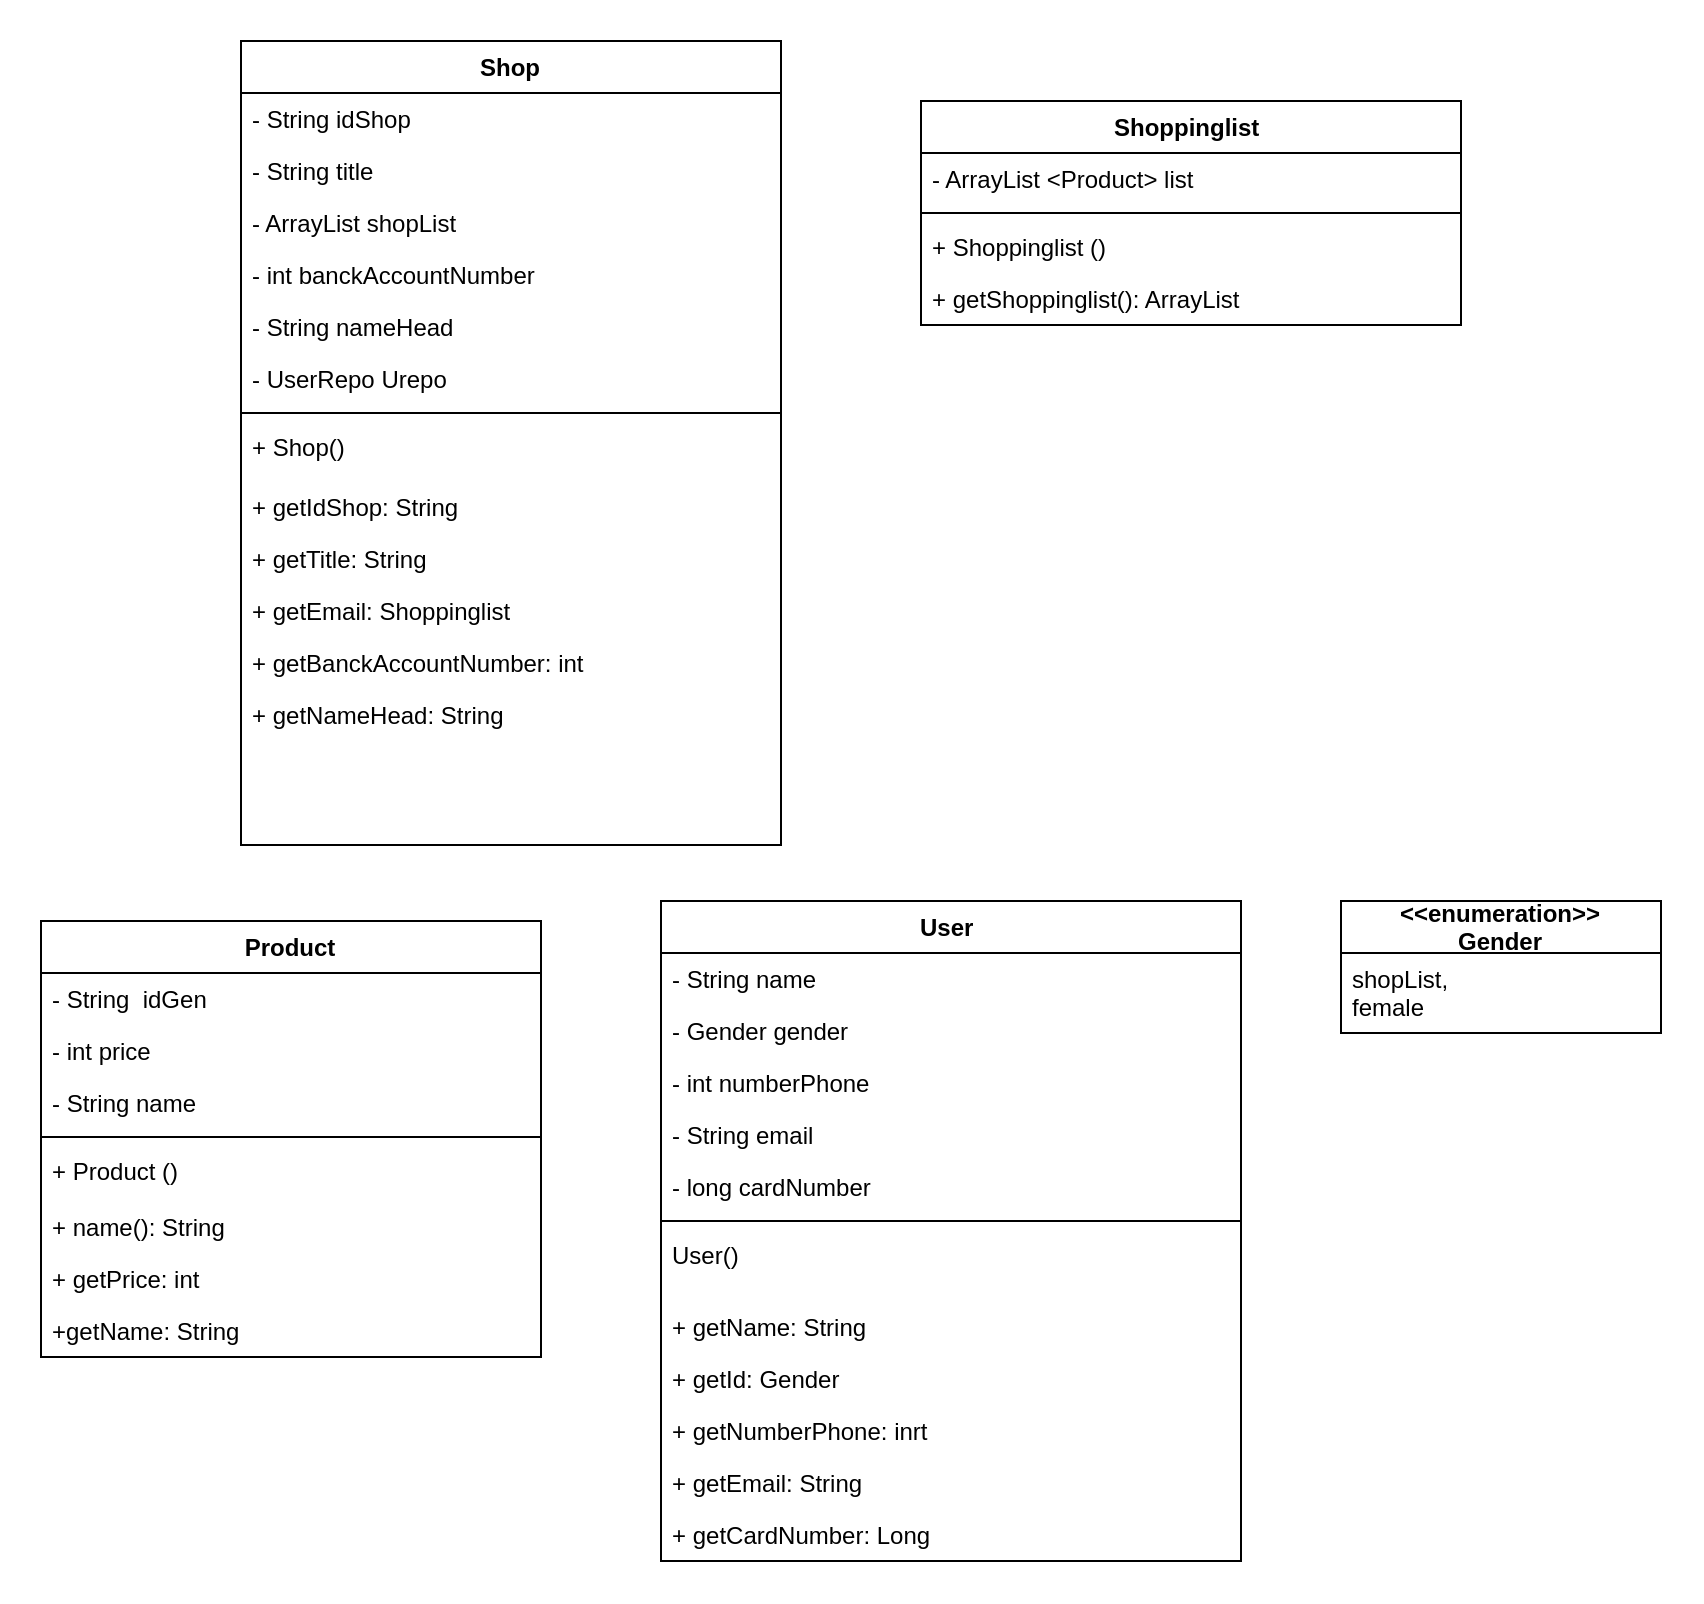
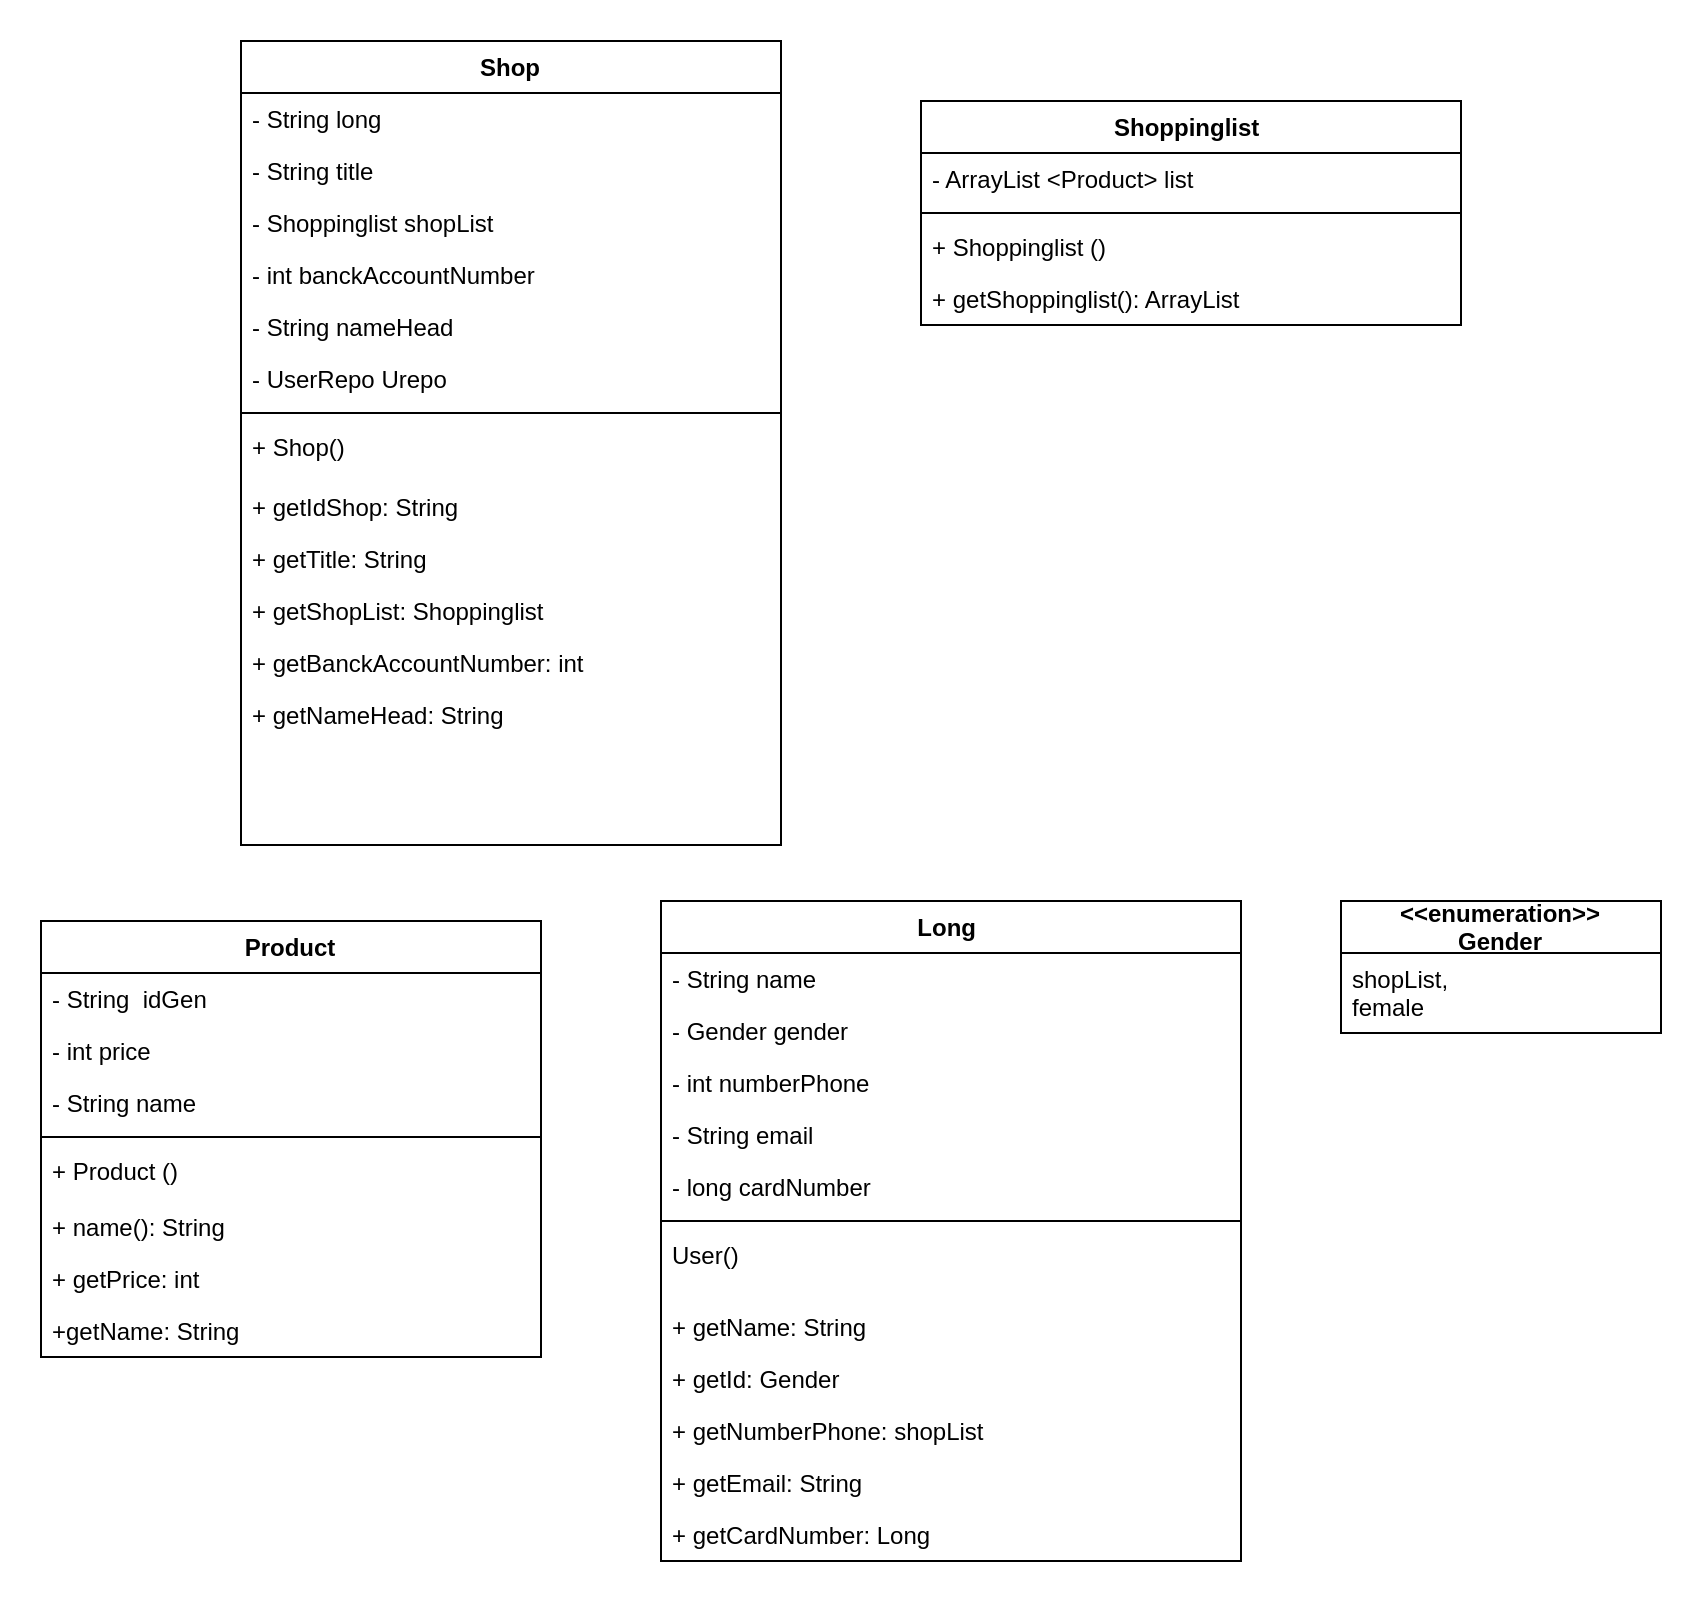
- <mxCell id="27" value="- String idShop " style="text;strokeColor=none;fillColor=none;align=left;verticalAlign=top;spacingLeft=4;spacingRight=4;overflow=hidden;rotatable=0;points=[[0,0.5],[1,0.5]];portConstraint=eastwest;" parent="26" vertex="1"><mxGeometry y="26" width="270" height="26" as="geometry" /></mxCell>
+ <mxCell id="27" value="- String long " style="text;strokeColor=none;fillColor=none;align=left;verticalAlign=top;spacingLeft=4;spacingRight=4;overflow=hidden;rotatable=0;points=[[0,0.5],[1,0.5]];portConstraint=eastwest;" parent="26" vertex="1"><mxGeometry y="26" width="270" height="26" as="geometry" /></mxCell>
- <mxCell id="29" value="- ArrayList shopList " style="text;strokeColor=none;fillColor=none;align=left;verticalAlign=top;spacingLeft=4;spacingRight=4;overflow=hidden;rotatable=0;points=[[0,0.5],[1,0.5]];portConstraint=eastwest;" parent="26" vertex="1"><mxGeometry y="78" width="270" height="26" as="geometry" /></mxCell>
+ <mxCell id="29" value="- Shoppinglist shopList " style="text;strokeColor=none;fillColor=none;align=left;verticalAlign=top;spacingLeft=4;spacingRight=4;overflow=hidden;rotatable=0;points=[[0,0.5],[1,0.5]];portConstraint=eastwest;" parent="26" vertex="1"><mxGeometry y="78" width="270" height="26" as="geometry" /></mxCell>
- <mxCell id="37" value="+ getEmail: Shoppinglist &#10; " style="text;strokeColor=none;fillColor=none;align=left;verticalAlign=top;spacingLeft=4;spacingRight=4;overflow=hidden;rotatable=0;points=[[0,0.5],[1,0.5]];portConstraint=eastwest;" parent="26" vertex="1"><mxGeometry y="272" width="270" height="26" as="geometry" /></mxCell>
+ <mxCell id="37" value="+ getShopList: Shoppinglist &#10; " style="text;strokeColor=none;fillColor=none;align=left;verticalAlign=top;spacingLeft=4;spacingRight=4;overflow=hidden;rotatable=0;points=[[0,0.5],[1,0.5]];portConstraint=eastwest;" parent="26" vertex="1"><mxGeometry y="272" width="270" height="26" as="geometry" /></mxCell>
- <mxCell id="11" value="User " style="swimlane;fontStyle=1;align=center;verticalAlign=top;childLayout=stackLayout;horizontal=1;startSize=26;horizontalStack=0;resizeParent=1;resizeParentMax=0;resizeLast=0;collapsible=1;marginBottom=0;" parent="1" vertex="1"><mxGeometry x="330" y="450" width="290" height="330" as="geometry" /></mxCell>
+ <mxCell id="11" value="Long " style="swimlane;fontStyle=1;align=center;verticalAlign=top;childLayout=stackLayout;horizontal=1;startSize=26;horizontalStack=0;resizeParent=1;resizeParentMax=0;resizeLast=0;collapsible=1;marginBottom=0;" parent="1" vertex="1"><mxGeometry x="330" y="450" width="290" height="330" as="geometry" /></mxCell>
- <mxCell id="21" value="+ getNumberPhone: inrt" style="text;strokeColor=none;fillColor=none;align=left;verticalAlign=top;spacingLeft=4;spacingRight=4;overflow=hidden;rotatable=0;points=[[0,0.5],[1,0.5]];portConstraint=eastwest;" parent="11" vertex="1"><mxGeometry y="252" width="290" height="26" as="geometry" /></mxCell>
+ <mxCell id="21" value="+ getNumberPhone: shopList" style="text;strokeColor=none;fillColor=none;align=left;verticalAlign=top;spacingLeft=4;spacingRight=4;overflow=hidden;rotatable=0;points=[[0,0.5],[1,0.5]];portConstraint=eastwest;" parent="11" vertex="1"><mxGeometry y="252" width="290" height="26" as="geometry" /></mxCell>
